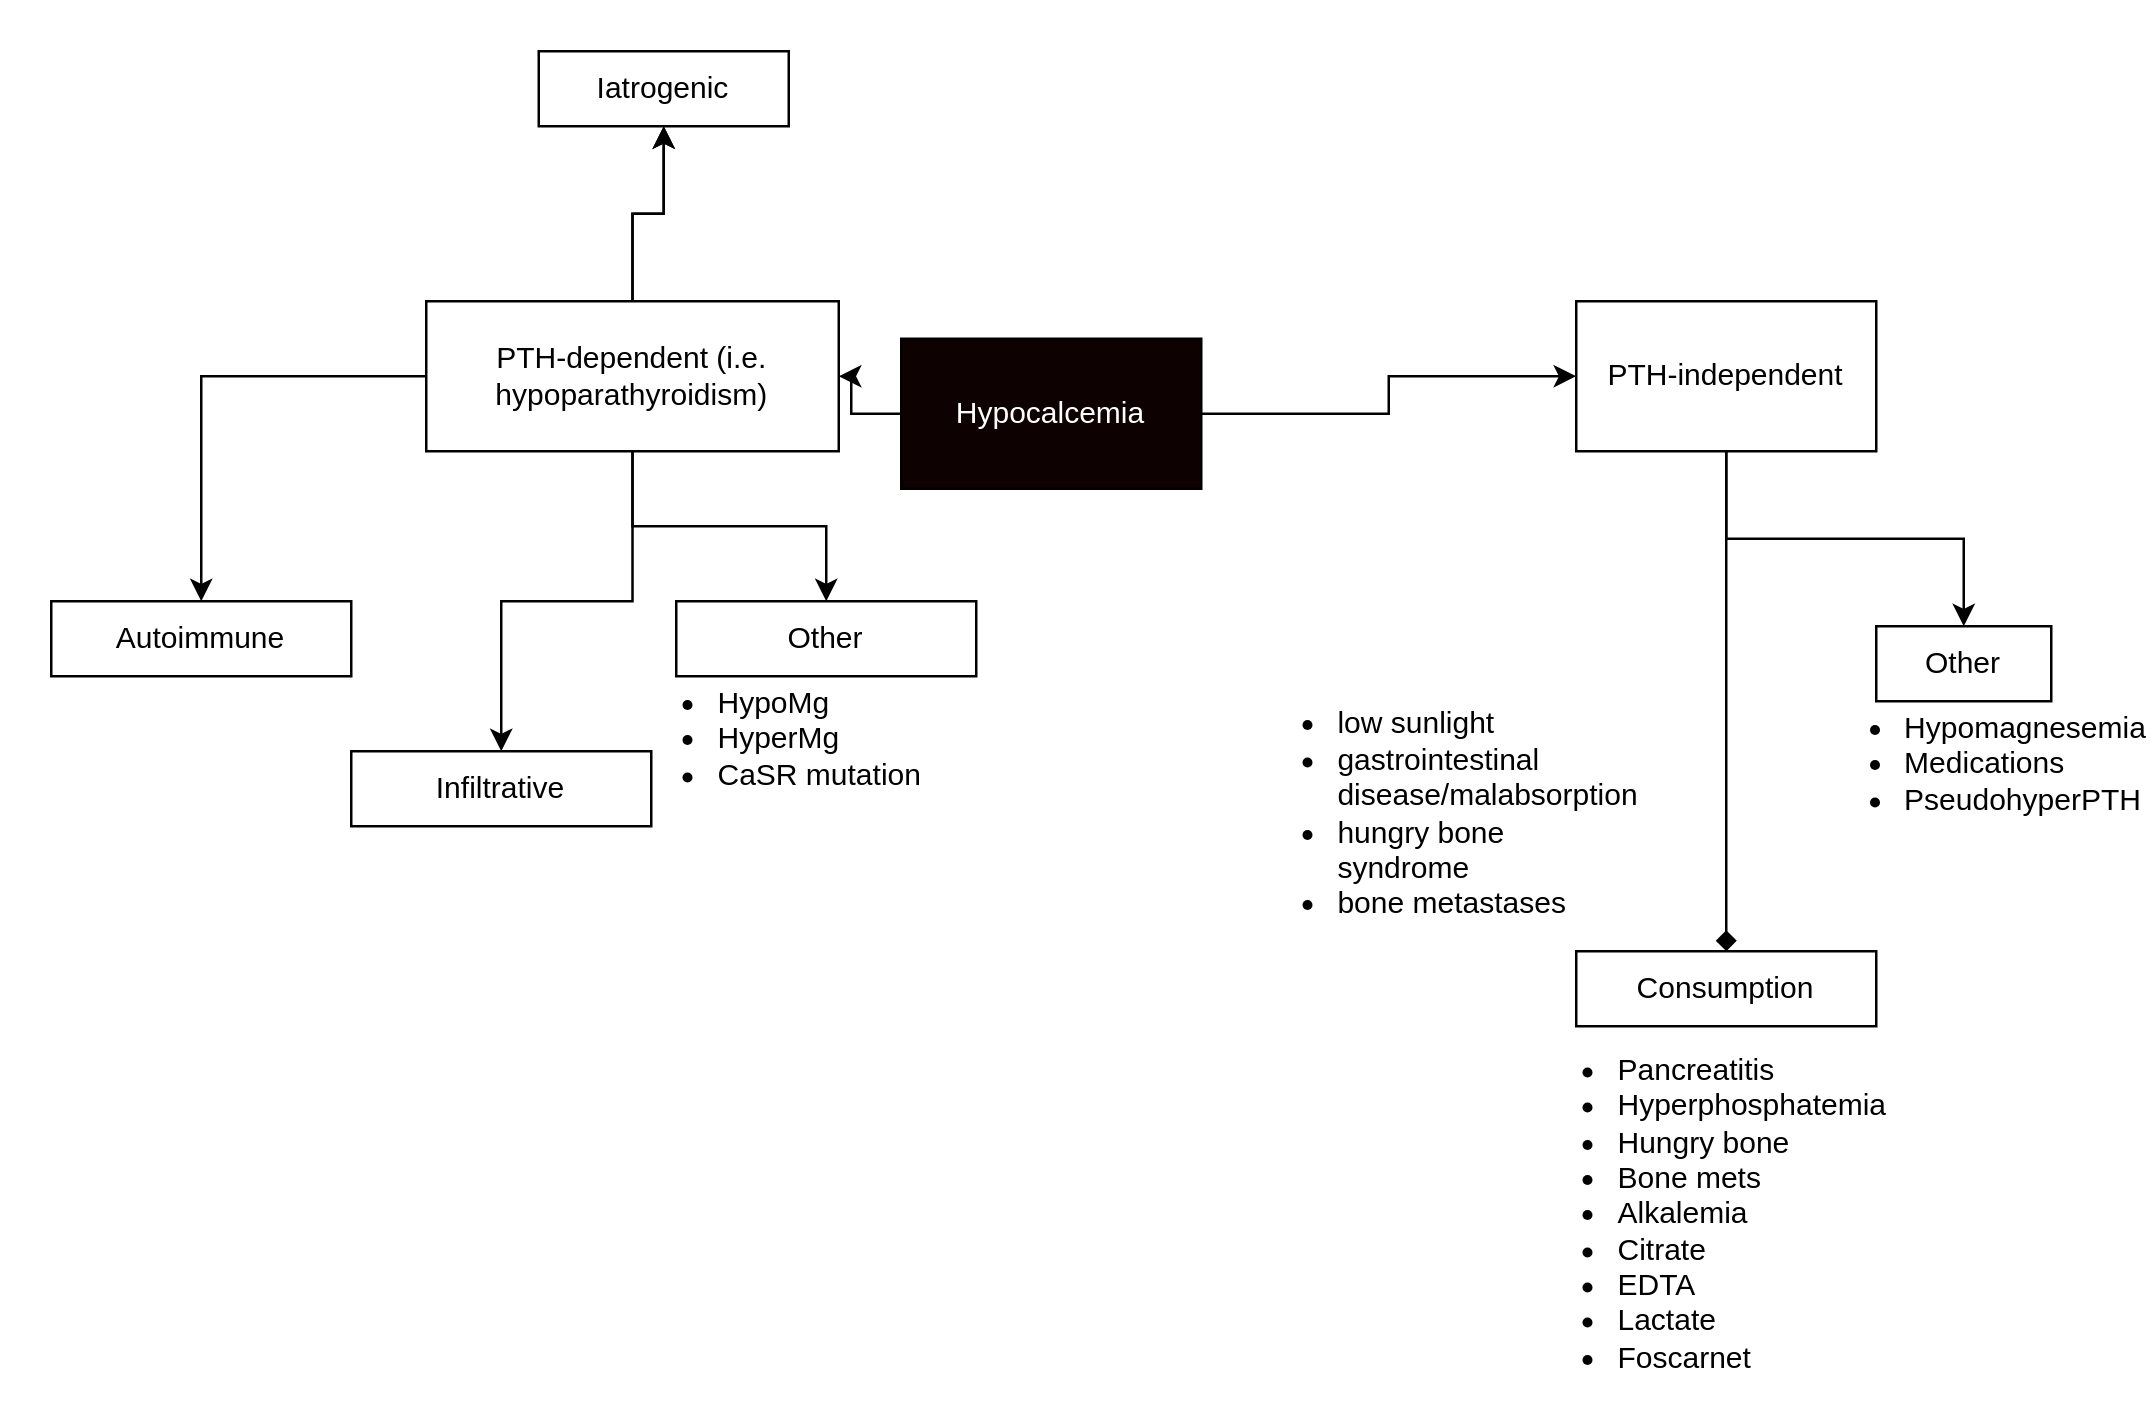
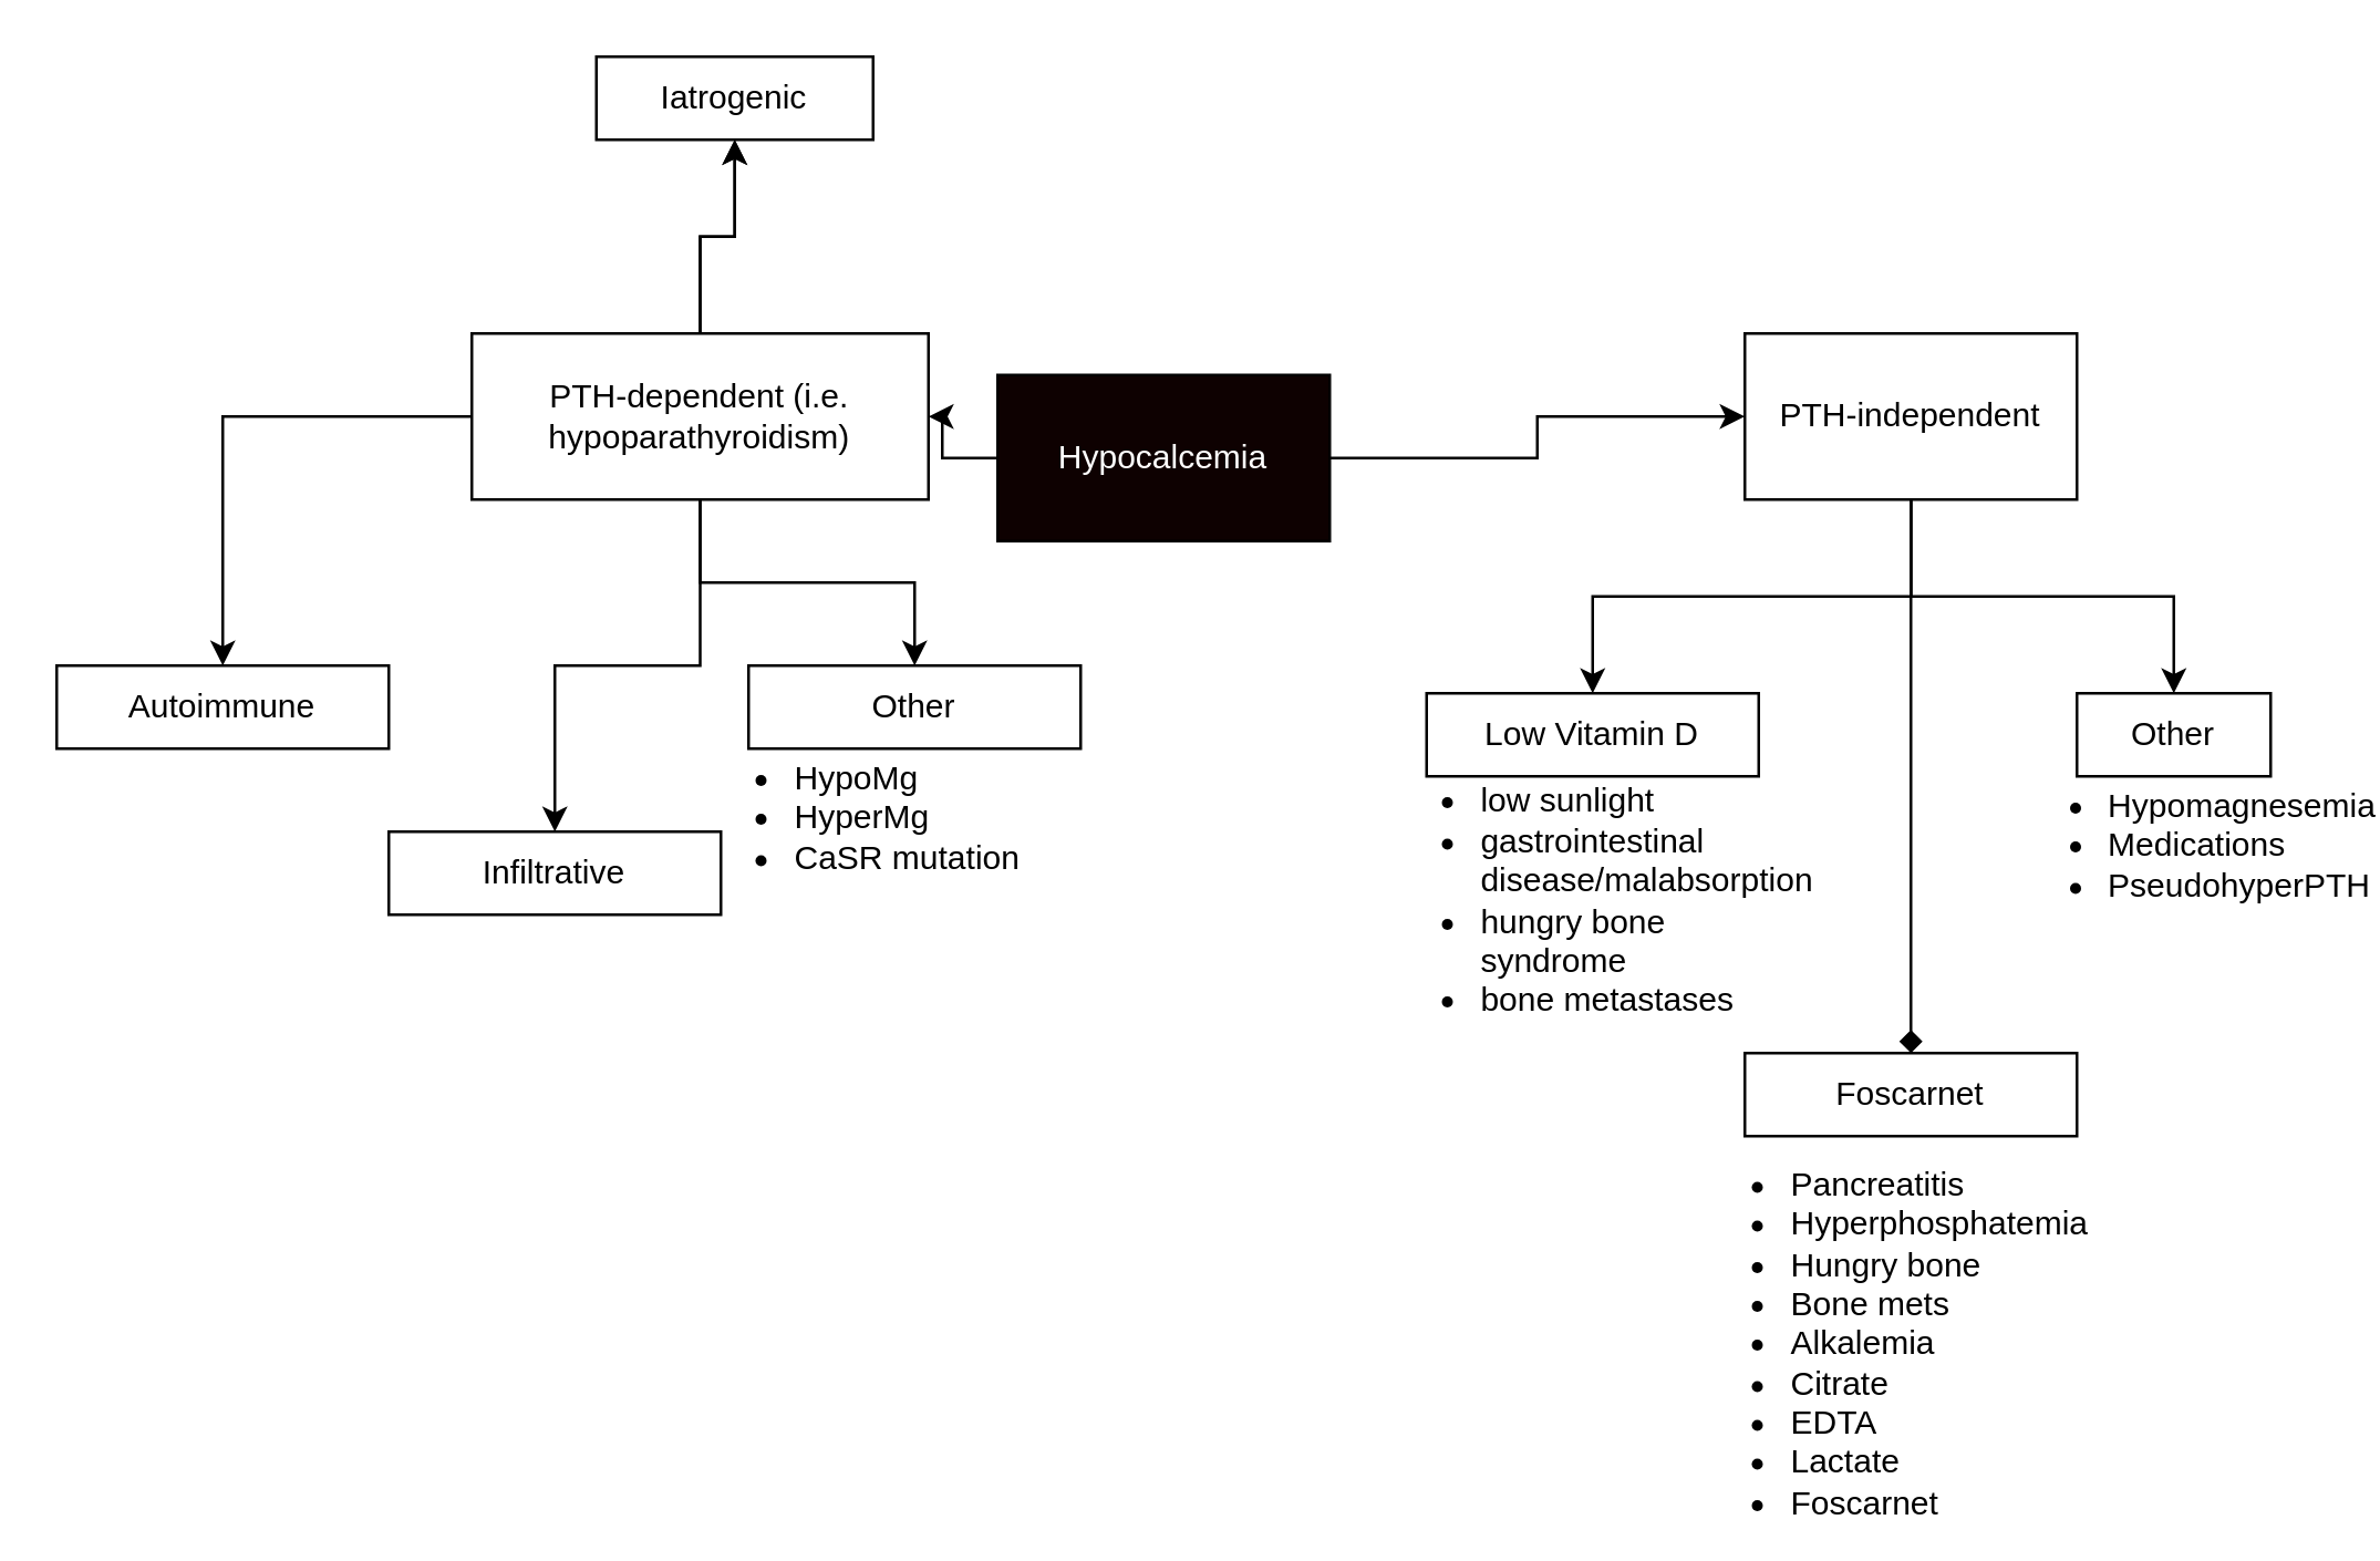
+ <mxCell id="11" value="" style="edgeStyle=orthogonalEdgeStyle;rounded=0;orthogonalLoop=1;jettySize=auto;html=1;" parent="1" source="14" target="22" edge="1"><mxGeometry relative="1" as="geometry" /></mxCell>
+ <mxCell id="22" value="Low Vitamin D" style="rounded=0;whiteSpace=wrap;html=1;" parent="21" vertex="1"><mxGeometry x="15" width="120" height="30" as="geometry" /></mxCell>
- <mxCell id="25" value="Consumption" style="rounded=0;whiteSpace=wrap;html=1;" parent="24" vertex="1"><mxGeometry x="25" width="120" height="30" as="geometry" /></mxCell>
+ <mxCell id="25" value="Foscarnet" style="rounded=0;whiteSpace=wrap;html=1;" parent="24" vertex="1"><mxGeometry x="25" width="120" height="30" as="geometry" /></mxCell>
